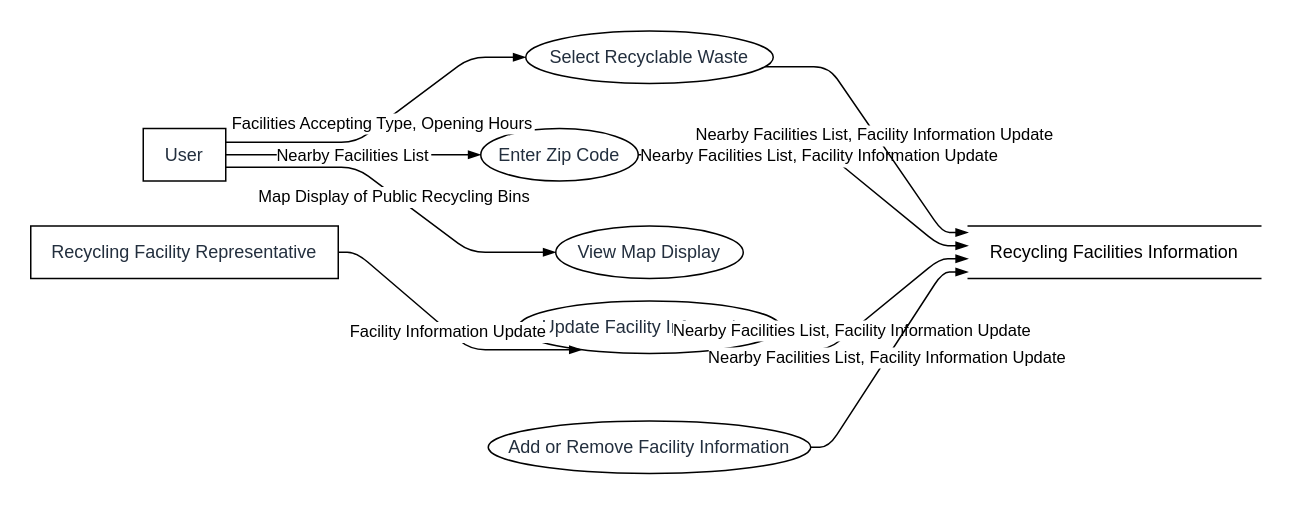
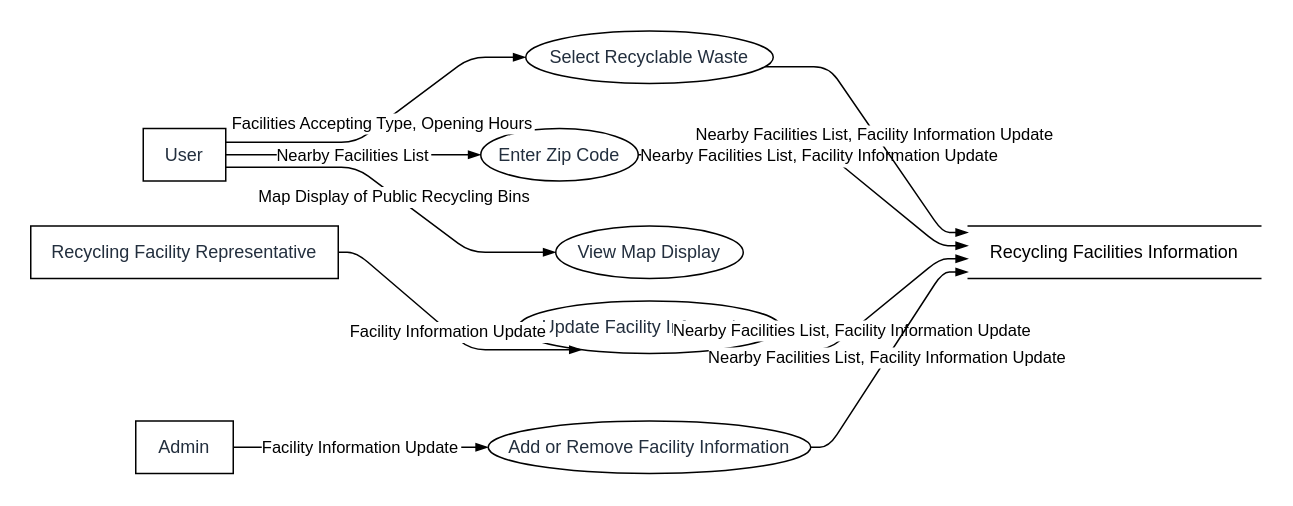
+ <mxCell id="4" value="Admin" style="shape=rectangle;whiteSpace=wrap;html=1;fillColor=#ffffff;strokeColor=#000000;align=center;verticalAlign=middle;fontColor=#232F3E;" vertex="1" parent="1"><mxGeometry x="90" y="280" width="65" height="35" as="geometry" /></mxCell>
+ <mxCell id="14" value="Facility Information Update" style="endArrow=blockThin;endFill=1;fontSize=11;orthogonal=1;noEdgeStyle=1;" edge="1" parent="1" source="4" target="8"><mxGeometry relative="1" as="geometry"><Array as="points"><mxPoint x="237" y="297.5" /><mxPoint x="313" y="297.5" /></Array></mxGeometry></mxCell>
